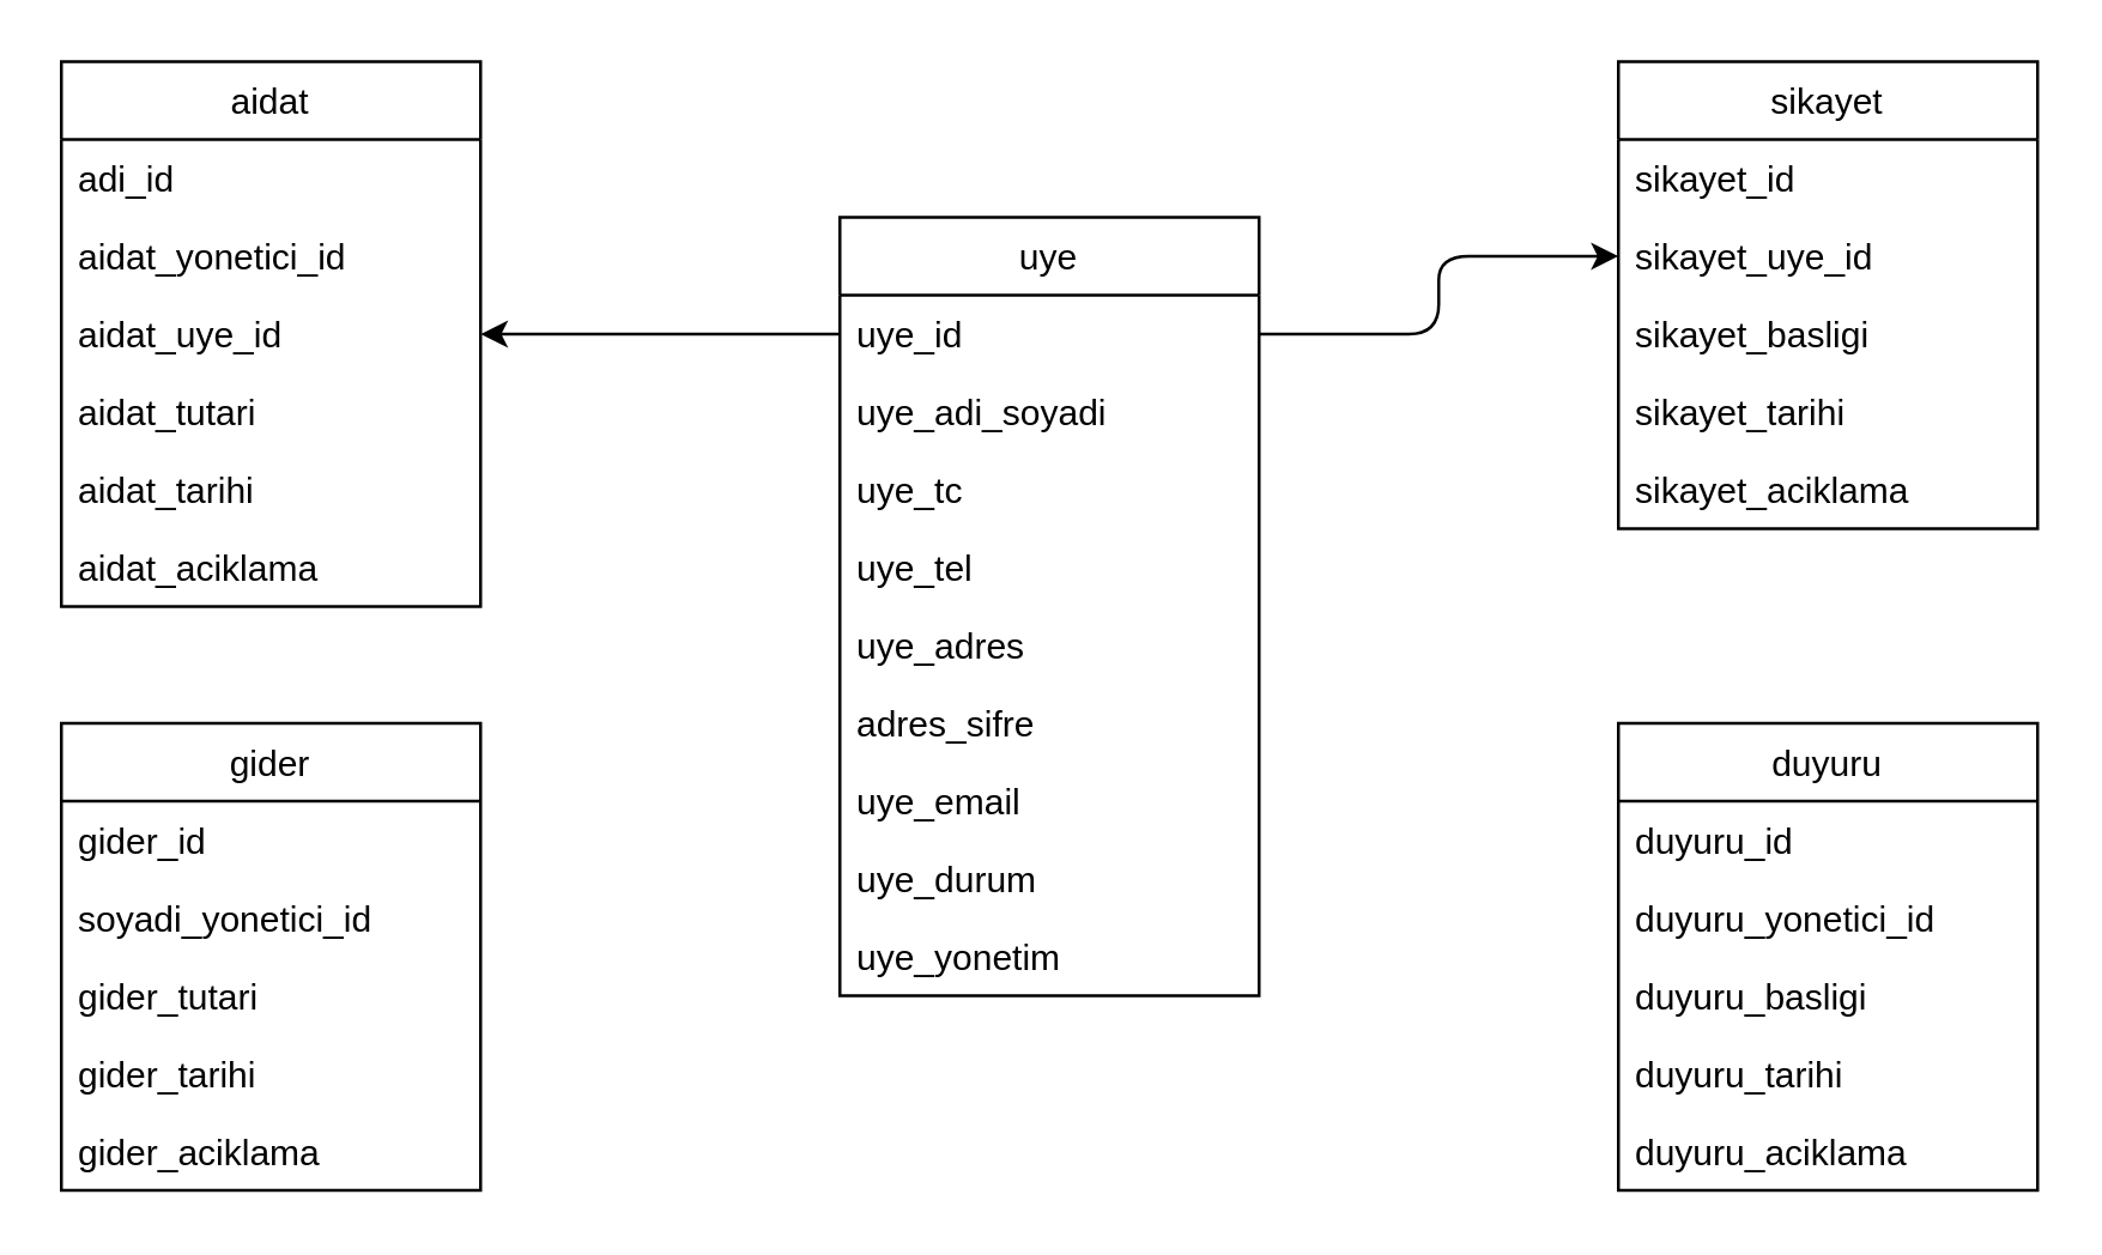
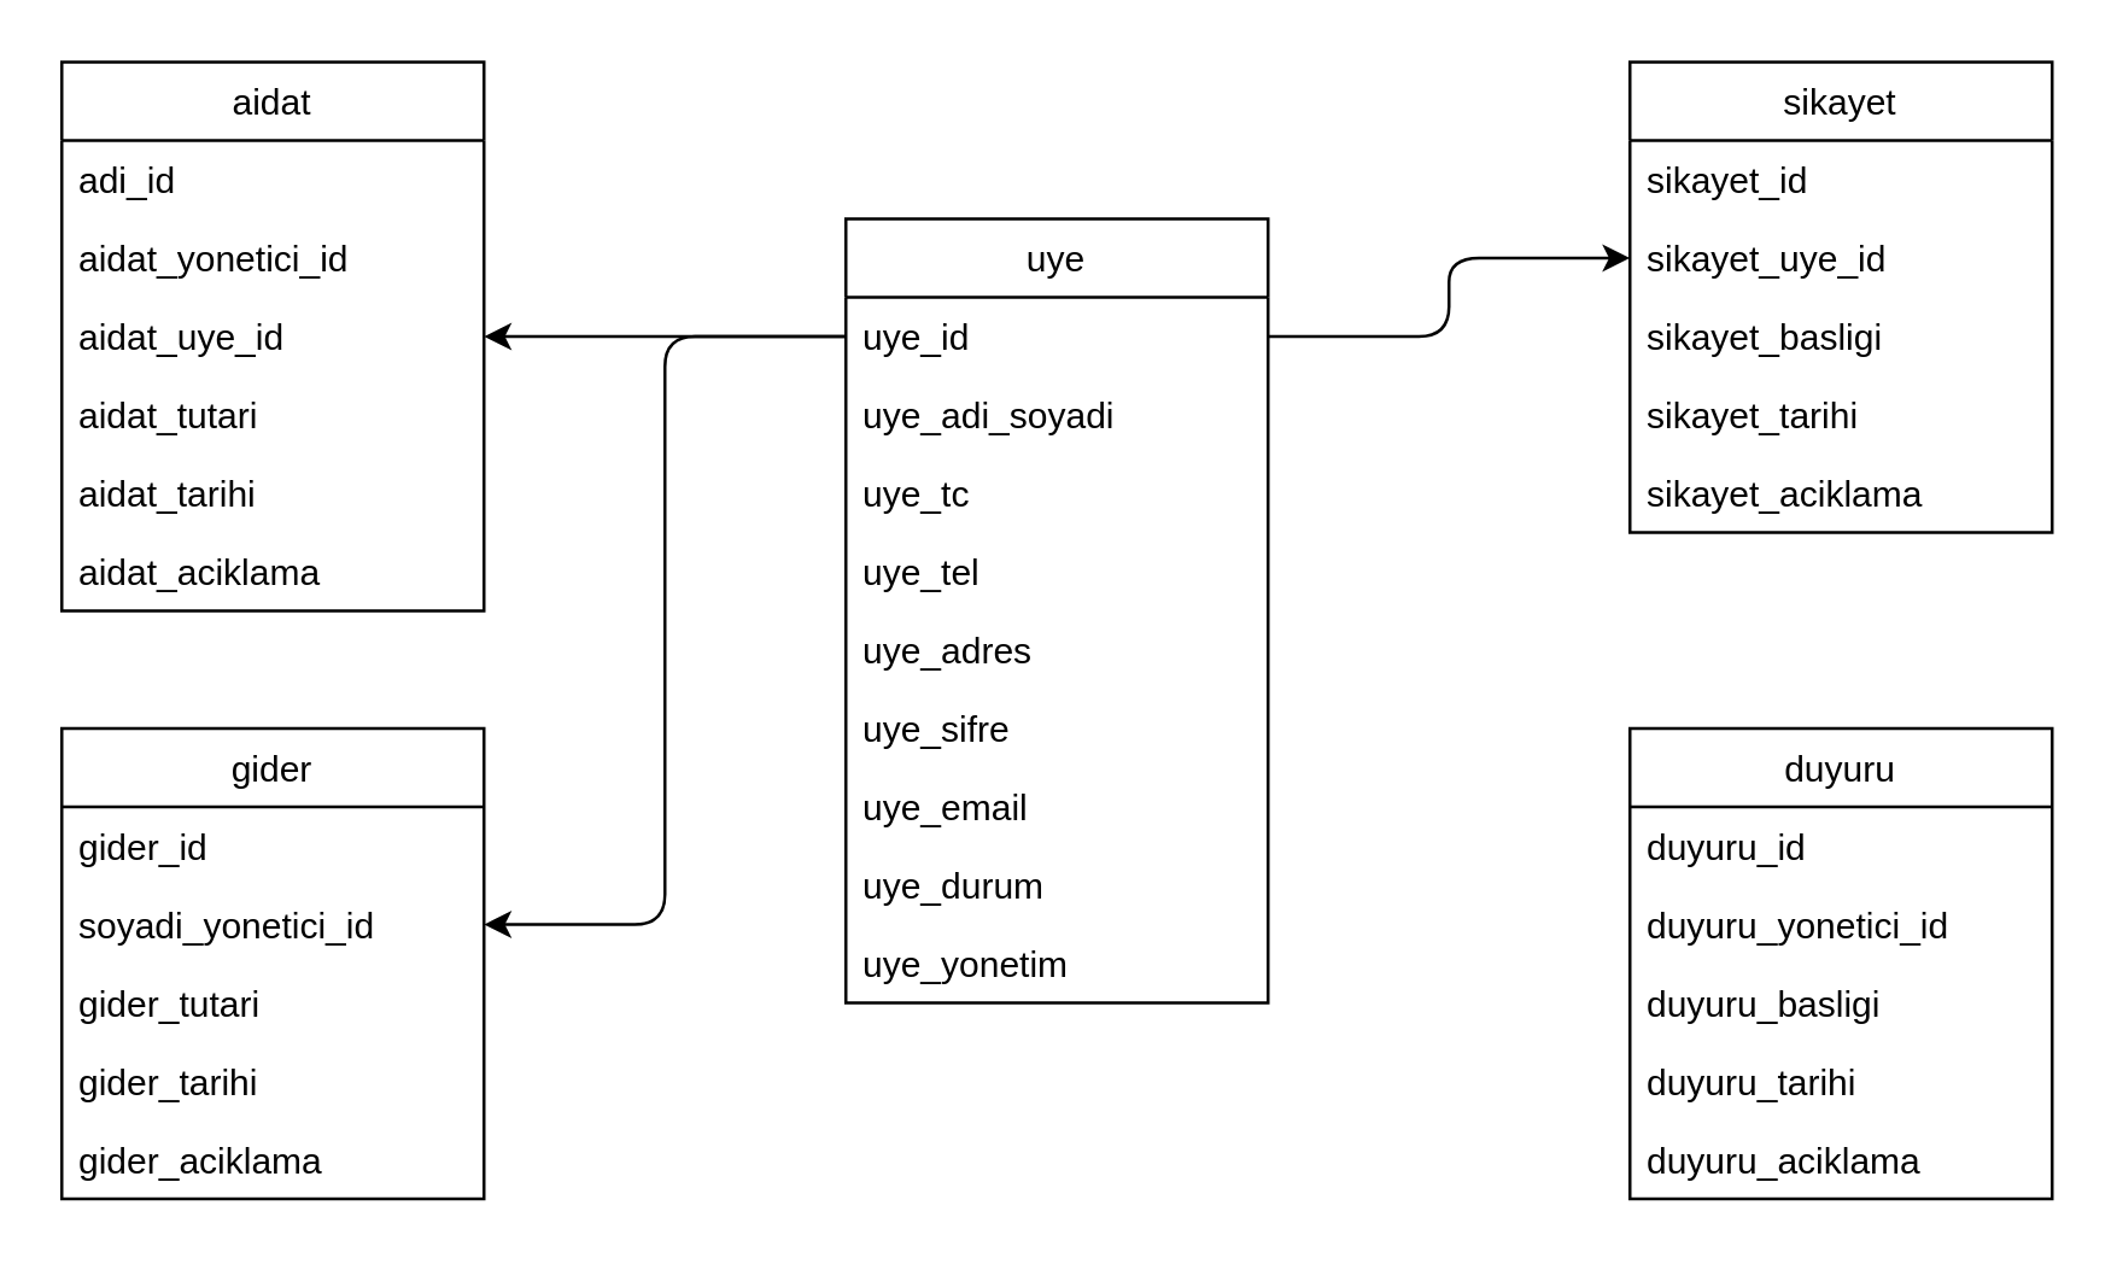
+ <mxCell id="38" value="" style="edgeStyle=elbowEdgeStyle;elbow=horizontal;endArrow=classic;html=1;exitX=0;exitY=0.5;exitDx=0;exitDy=0;entryX=1;entryY=0.5;entryDx=0;entryDy=0;" edge="1" parent="1" source="28" target="23"><mxGeometry width="50" height="50" relative="1" as="geometry"><mxPoint x="300" y="131" as="sourcePoint" /><mxPoint x="180" y="105" as="targetPoint" /></mxGeometry></mxCell>
- <mxCell id="33" value="adres_sifre" style="text;strokeColor=none;fillColor=none;align=left;verticalAlign=top;spacingLeft=4;spacingRight=4;overflow=hidden;rotatable=0;points=[[0,0.5],[1,0.5]];portConstraint=eastwest;" vertex="1" parent="27"><mxGeometry y="156" width="140" height="26" as="geometry" /></mxCell>
+ <mxCell id="33" value="uye_sifre" style="text;strokeColor=none;fillColor=none;align=left;verticalAlign=top;spacingLeft=4;spacingRight=4;overflow=hidden;rotatable=0;points=[[0,0.5],[1,0.5]];portConstraint=eastwest;" vertex="1" parent="27"><mxGeometry y="156" width="140" height="26" as="geometry" /></mxCell>
